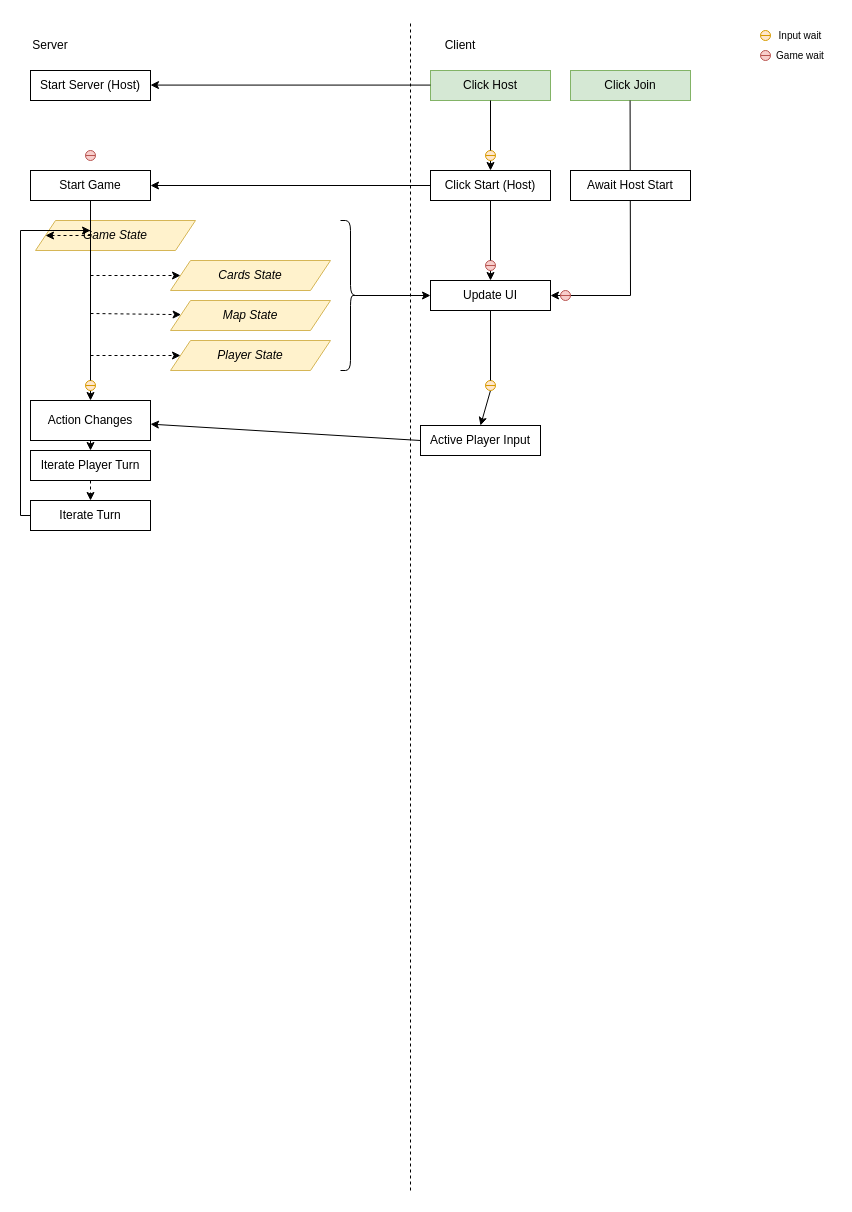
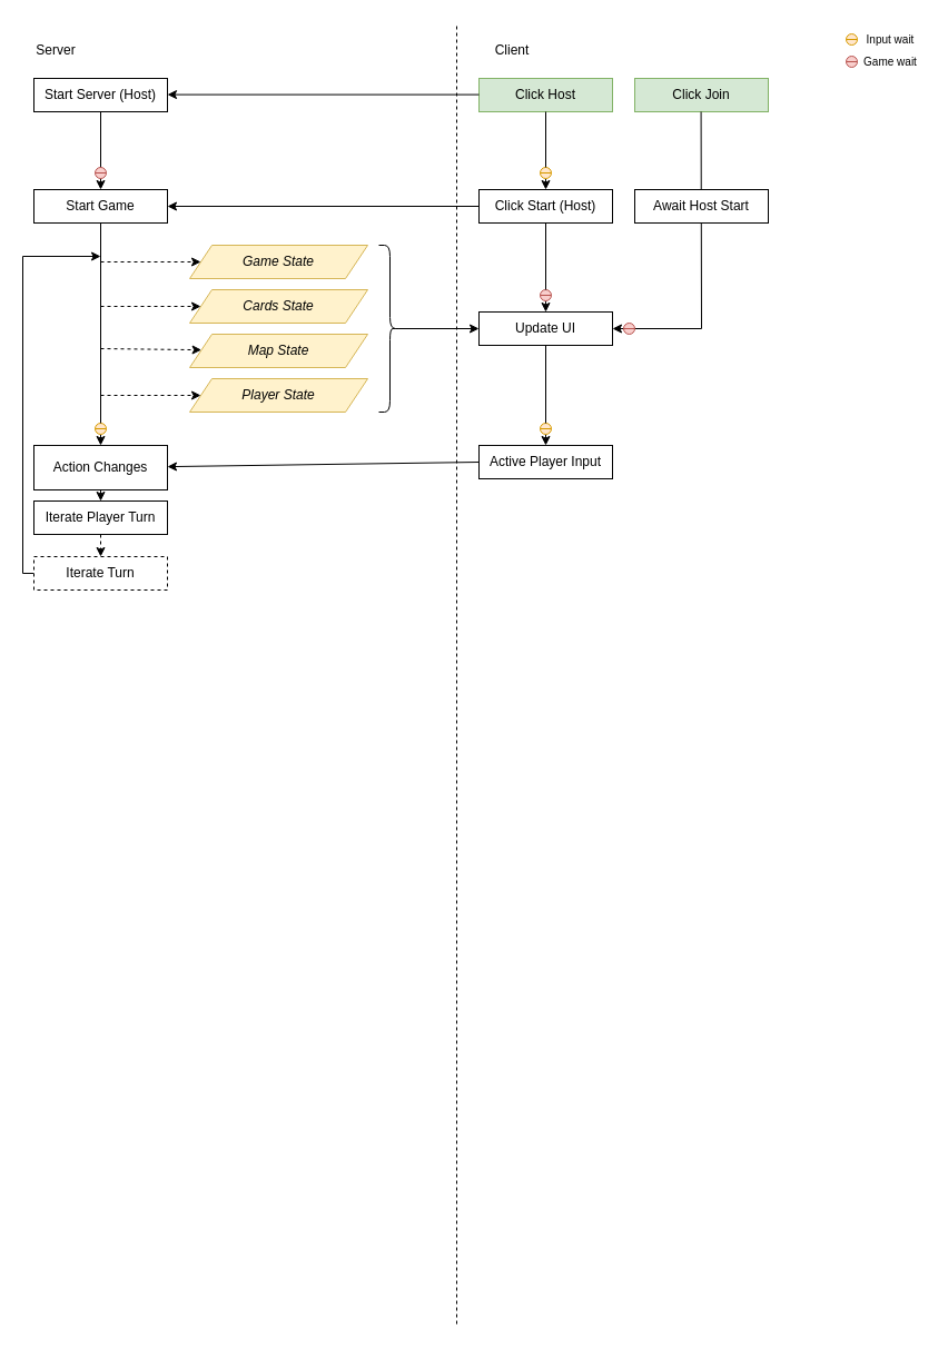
+ <mxCell id="7" value="" style="endArrow=classic;html=1;rounded=0;exitX=0.5;exitY=1;exitDx=0;exitDy=0;entryX=0.5;entryY=0;entryDx=0;entryDy=0;" edge="1" parent="1" source="5" target="6"><mxGeometry width="50" height="50" relative="1" as="geometry"><mxPoint x="560" y="290" as="sourcePoint" /><mxPoint x="610" y="240" as="targetPoint" /></mxGeometry></mxCell>
- <mxCell id="10" value="&lt;i&gt;Game State&lt;/i&gt;" style="shape=parallelogram;perimeter=parallelogramPerimeter;whiteSpace=wrap;html=1;fixedSize=1;fillColor=#fff2cc;strokeColor=#d6b656;" vertex="1" parent="1"><mxGeometry x="35" y="220" width="160" height="30" as="geometry" /></mxCell>
+ <mxCell id="10" value="&lt;i&gt;Game State&lt;/i&gt;" style="shape=parallelogram;perimeter=parallelogramPerimeter;whiteSpace=wrap;html=1;fixedSize=1;fillColor=#fff2cc;strokeColor=#d6b656;" vertex="1" parent="1"><mxGeometry x="170" y="220" width="160" height="30" as="geometry" /></mxCell>
- <mxCell id="23" value="Active Player Input" style="rounded=0;whiteSpace=wrap;html=1;" vertex="1" parent="1"><mxGeometry x="420" y="425" width="120" height="30" as="geometry" /></mxCell>
+ <mxCell id="23" value="Active Player Input" style="rounded=0;whiteSpace=wrap;html=1;" vertex="1" parent="1"><mxGeometry x="430" y="400" width="120" height="30" as="geometry" /></mxCell>
- <mxCell id="34" value="Iterate Turn" style="rounded=0;whiteSpace=wrap;html=1;" vertex="1" parent="1"><mxGeometry x="30" y="500" width="120" height="30" as="geometry" /></mxCell>
+ <mxCell id="34" value="Iterate Turn" style="rounded=0;whiteSpace=wrap;html=1;dashed=1;" vertex="1" parent="1"><mxGeometry x="30" y="500" width="120" height="30" as="geometry" /></mxCell>
